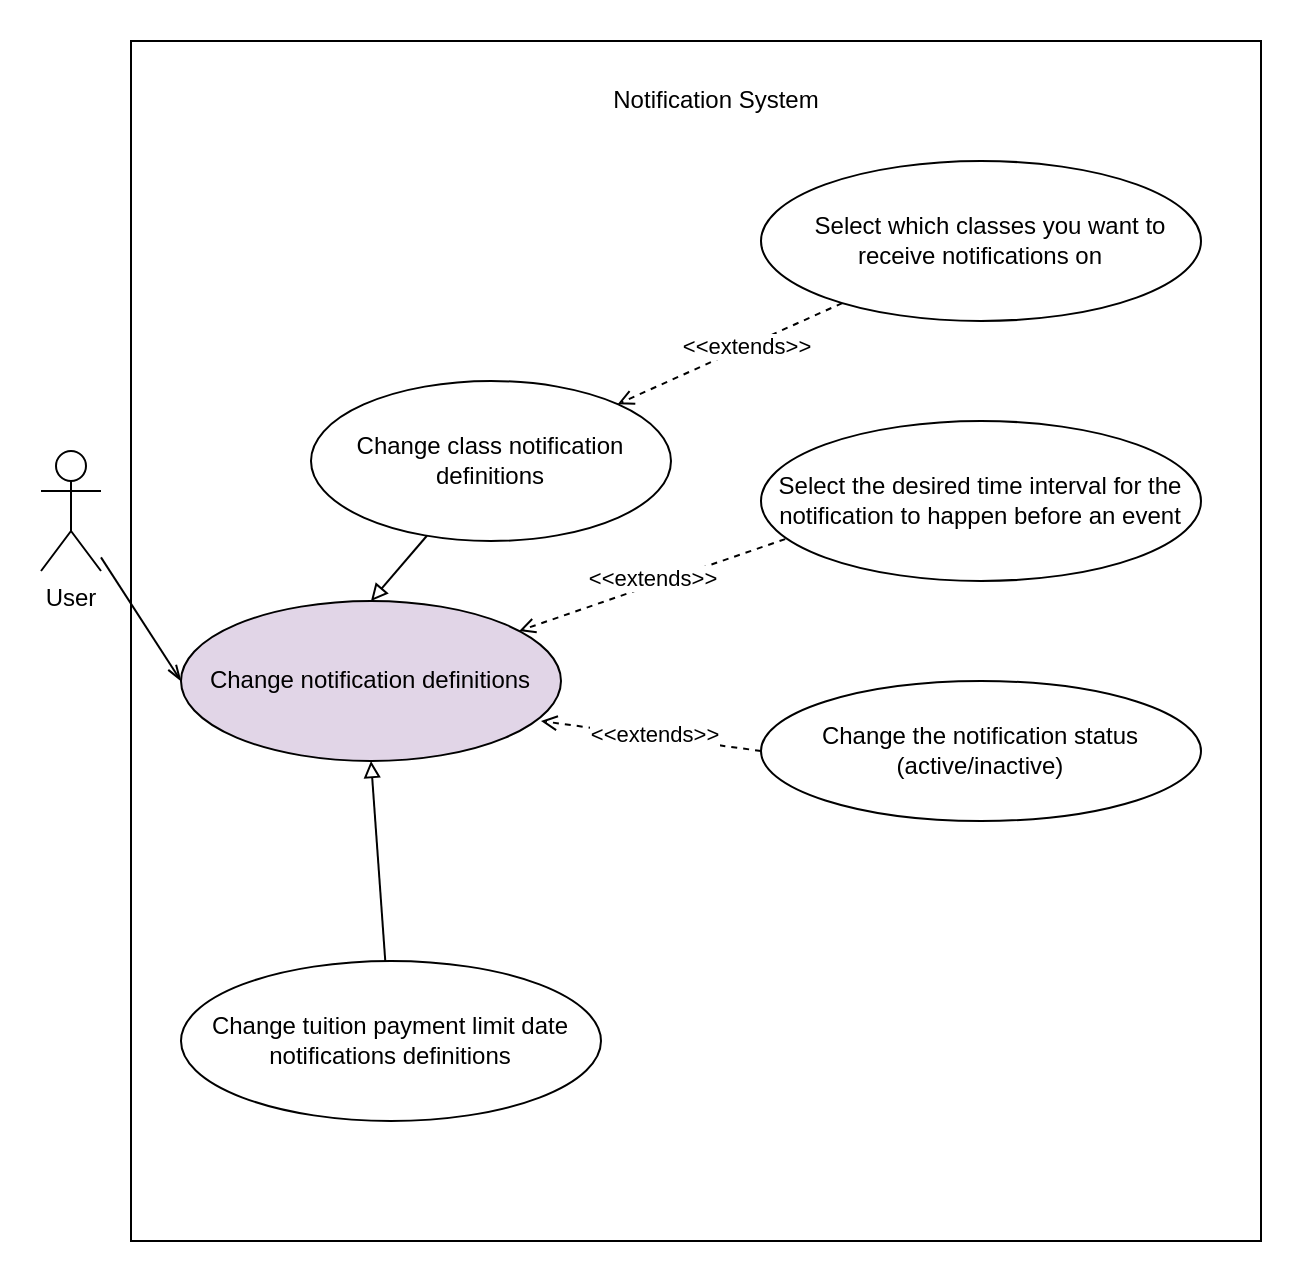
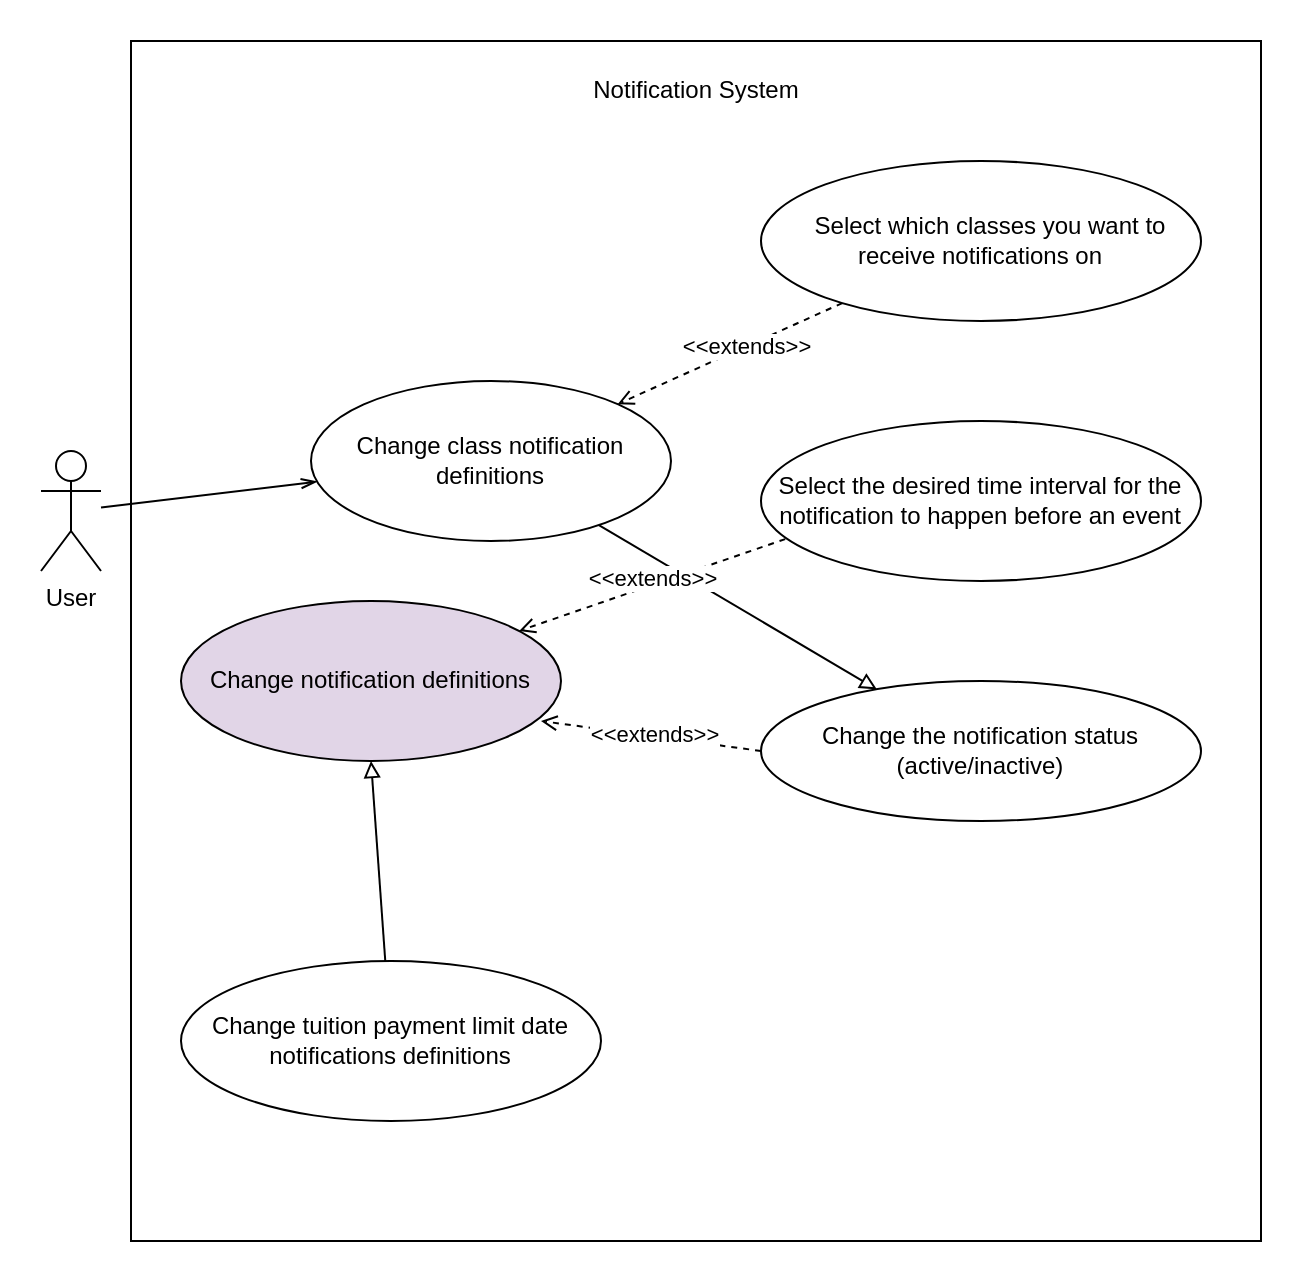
- <mxCell id="9" value="Notification System" style="text;html=1;strokeColor=none;fillColor=none;align=center;verticalAlign=middle;whiteSpace=wrap;rounded=0;" parent="1" vertex="1"><mxGeometry x="287.5" y="35" width="140" height="30" as="geometry" /></mxCell>
+ <mxCell id="9" value="Notification System" style="text;html=1;strokeColor=none;fillColor=none;align=center;verticalAlign=middle;whiteSpace=wrap;rounded=0;" parent="1" vertex="1"><mxGeometry x="277.5" y="30" width="140" height="30" as="geometry" /></mxCell>
- <mxCell id="5" style="edgeStyle=none;rounded=0;orthogonalLoop=1;jettySize=auto;html=1;entryX=0.5;entryY=0;entryDx=0;entryDy=0;endArrow=block;endFill=0;" parent="1" source="6" target="10" edge="1"><mxGeometry relative="1" as="geometry" /></mxCell>
+ <mxCell id="5" style="edgeStyle=none;rounded=0;orthogonalLoop=1;jettySize=auto;html=1;endArrow=block;endFill=0;" parent="1" source="6" target="13" edge="1"><mxGeometry relative="1" as="geometry" /></mxCell>
- <mxCell id="3" style="edgeStyle=none;rounded=0;orthogonalLoop=1;jettySize=auto;html=1;entryX=0;entryY=0.5;entryDx=0;entryDy=0;endArrow=openThin;endFill=0;" parent="1" source="4" target="10" edge="1"><mxGeometry relative="1" as="geometry" /></mxCell>
+ <mxCell id="3" style="edgeStyle=none;rounded=0;orthogonalLoop=1;jettySize=auto;html=1;endArrow=openThin;endFill=0;" parent="1" source="4" target="6" edge="1"><mxGeometry relative="1" as="geometry" /></mxCell>
